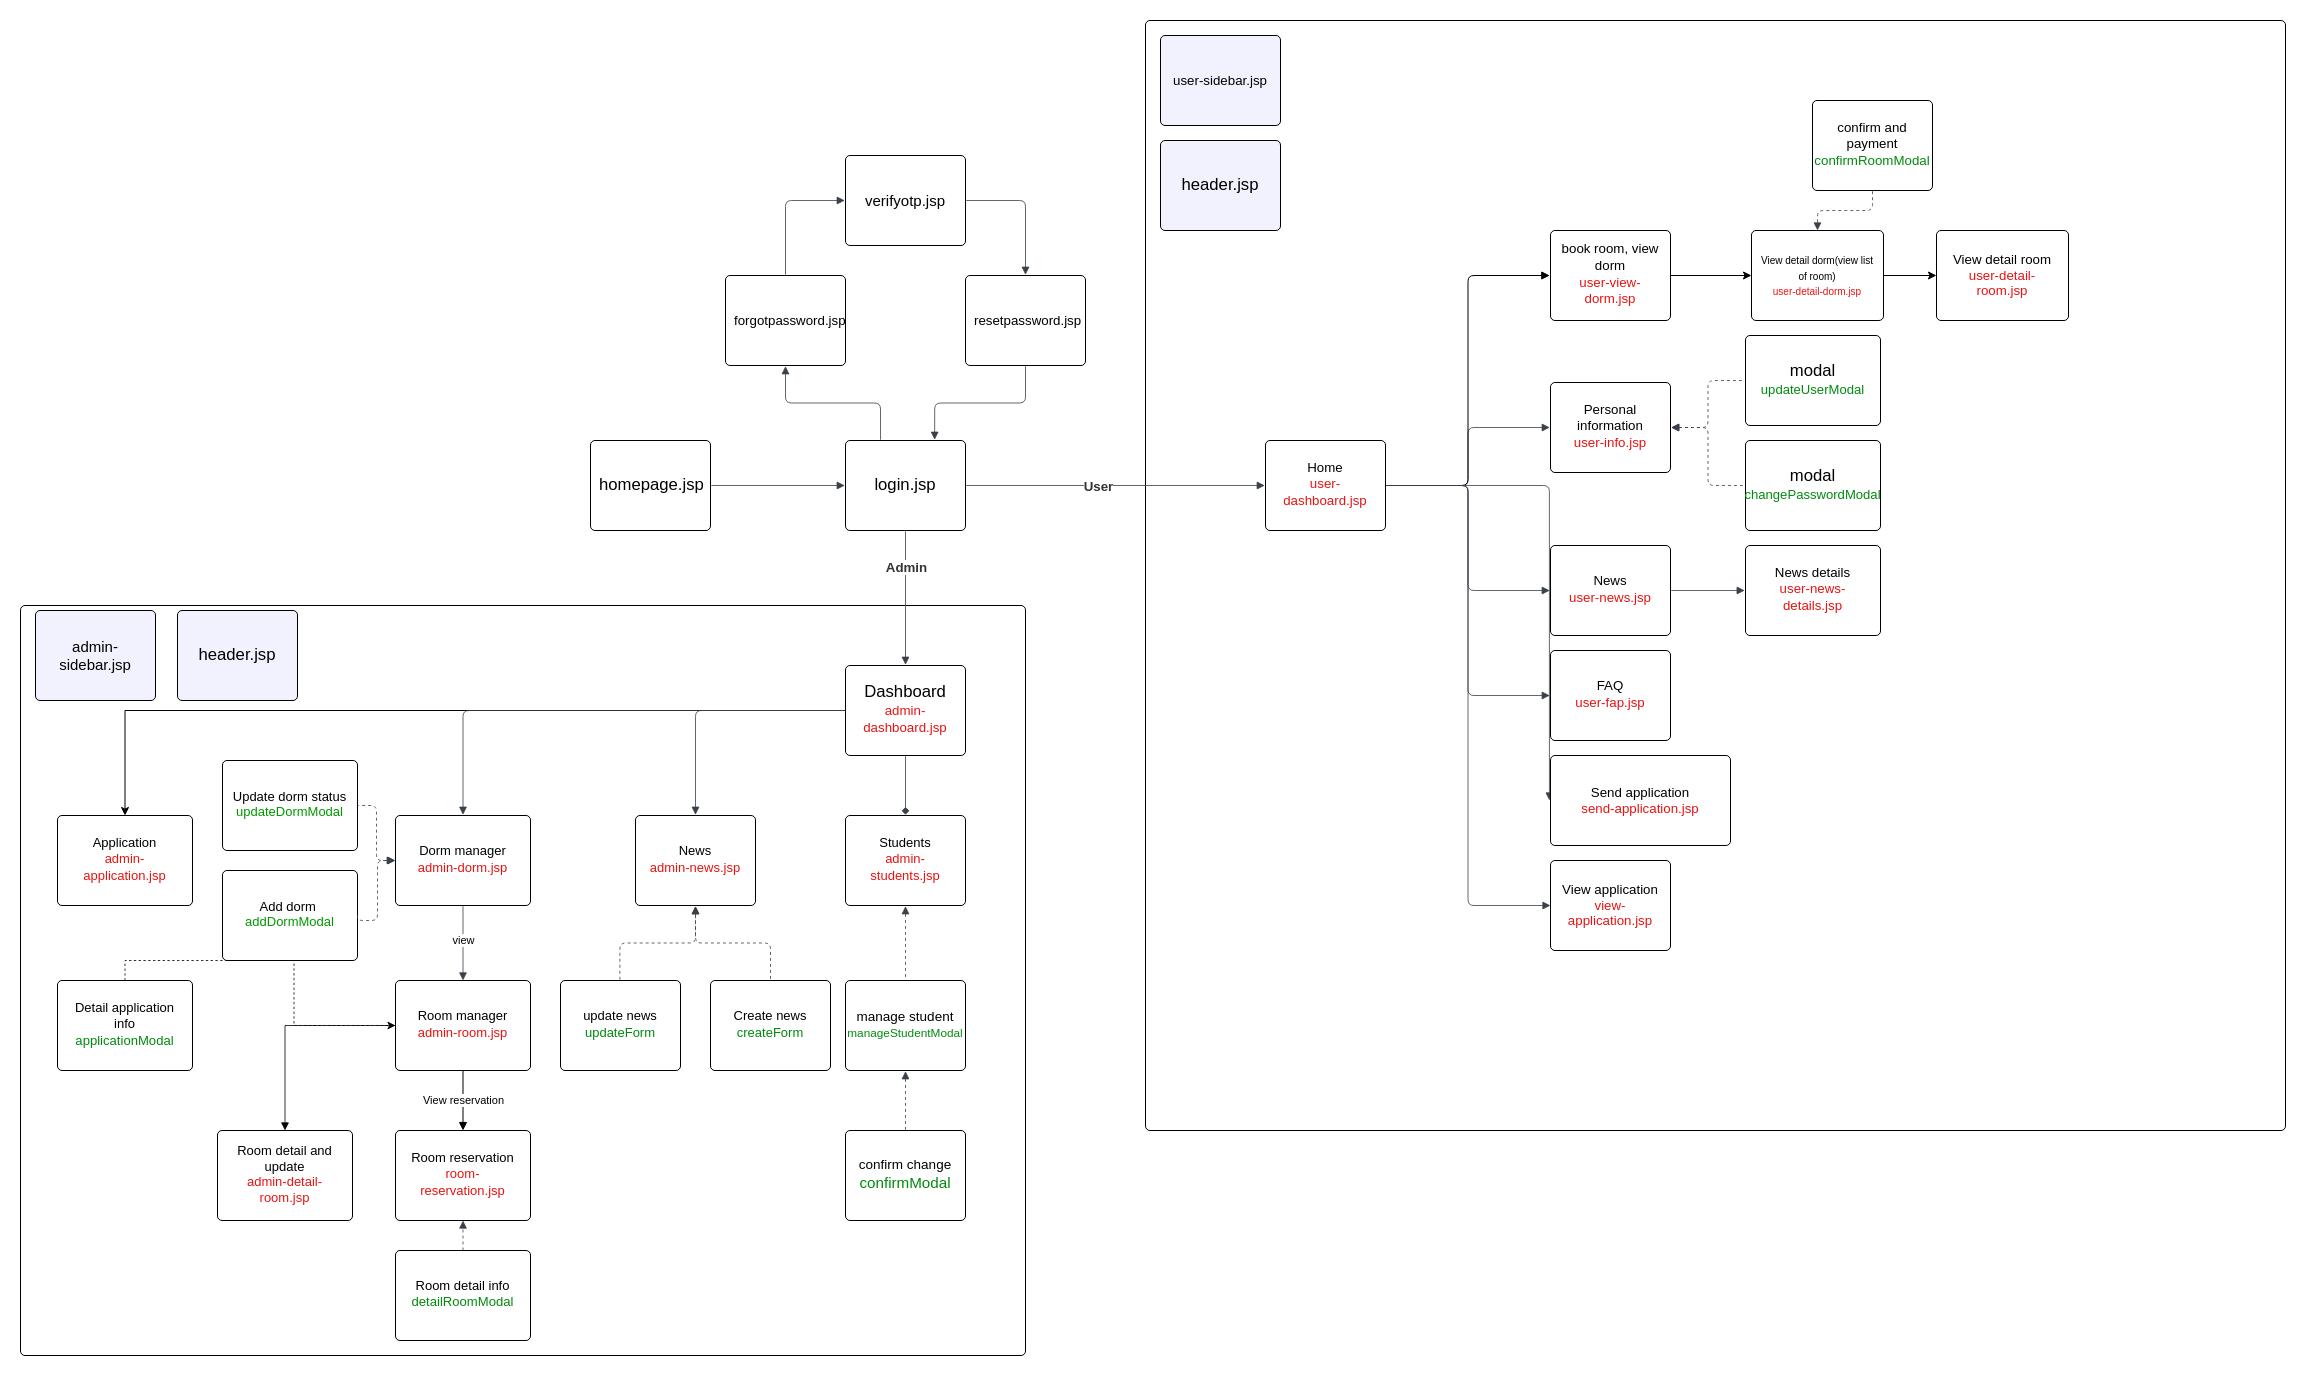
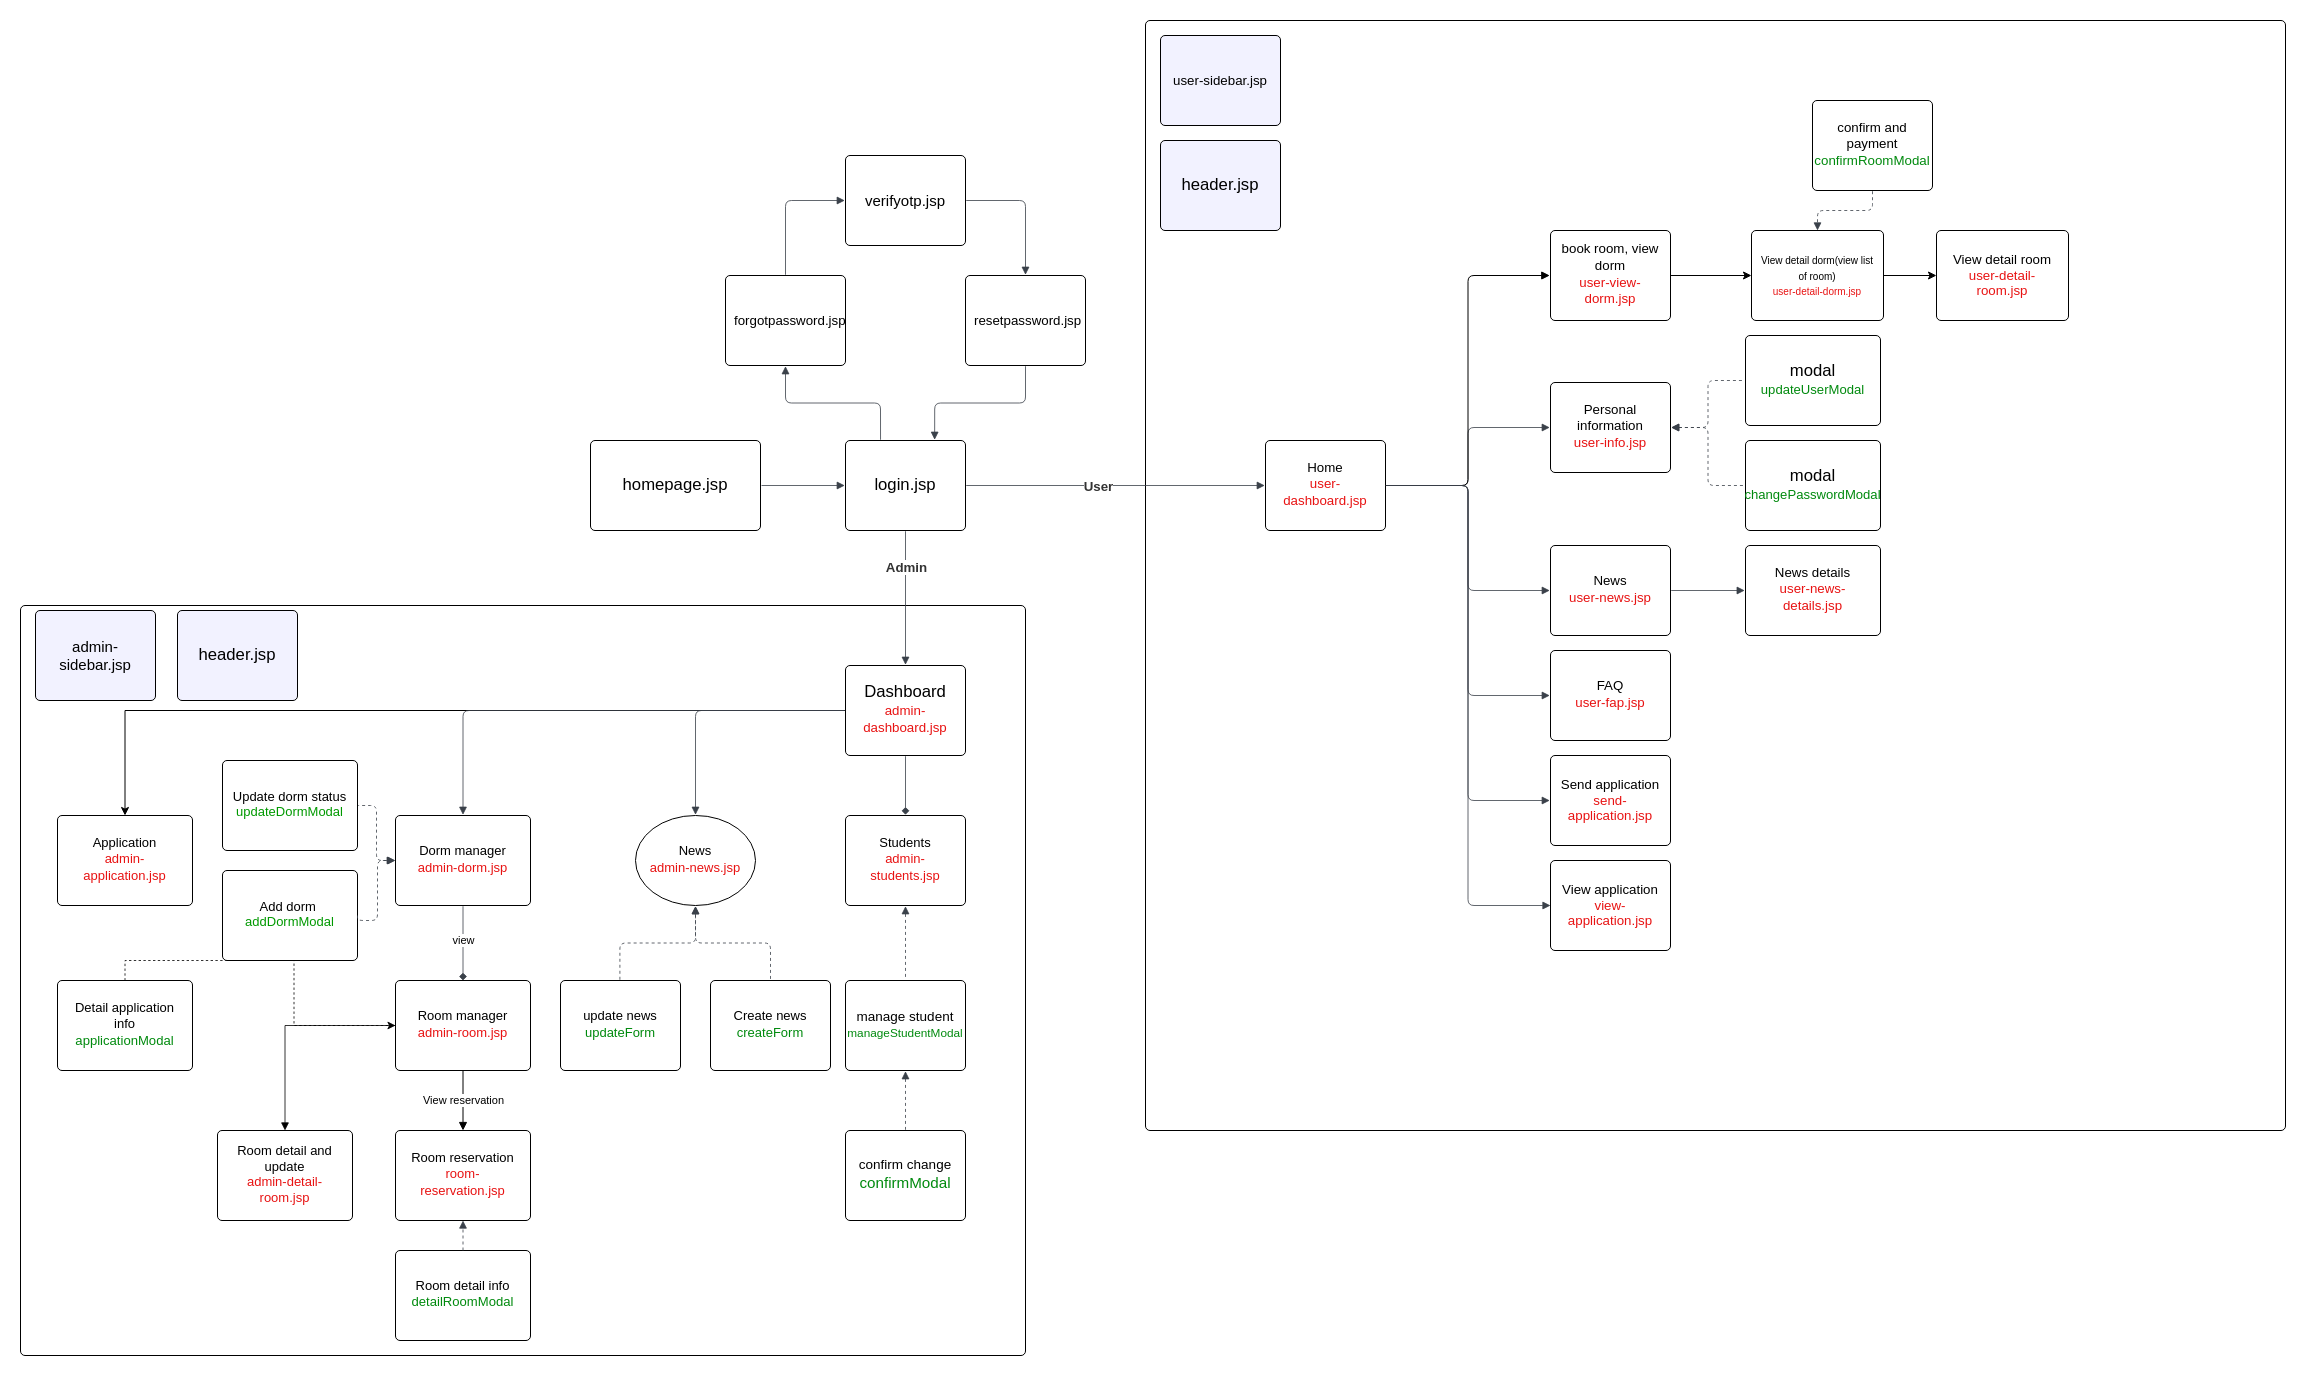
- <mxCell id="30" value="homepage.jsp" style="html=1;overflow=block;blockSpacing=1;whiteSpace=wrap;fontSize=16.7;spacing=9;strokeOpacity=100;rounded=1;absoluteArcSize=1;arcSize=9;strokeWidth=NaN;lucidId=ctWEaFzEN4ej;" parent="1" vertex="1"><mxGeometry x="590" y="440" width="120" height="90" as="geometry" /></mxCell>
+ <mxCell id="30" value="homepage.jsp" style="html=1;overflow=block;blockSpacing=1;whiteSpace=wrap;fontSize=16.7;spacing=9;strokeOpacity=100;rounded=1;absoluteArcSize=1;arcSize=9;strokeWidth=NaN;lucidId=ctWEaFzEN4ej;" parent="1" vertex="1"><mxGeometry x="590" y="440" width="170" height="90" as="geometry" /></mxCell>
- <mxCell id="66" value="Send application&lt;br&gt;&lt;font color=&quot;#e81313&quot;&gt;send-application.jsp&lt;/font&gt;" style="html=1;overflow=block;blockSpacing=1;whiteSpace=wrap;fontSize=13.3;spacing=9;rounded=1;absoluteArcSize=1;arcSize=9;strokeWidth=NaN;lucidId=J56FHannK~1.;" parent="1" vertex="1"><mxGeometry x="1550" y="755" width="180" height="90" as="geometry" /></mxCell>
+ <mxCell id="66" value="Send application&lt;br&gt;&lt;font color=&quot;#e81313&quot;&gt;send-application.jsp&lt;/font&gt;" style="html=1;overflow=block;blockSpacing=1;whiteSpace=wrap;fontSize=13.3;spacing=9;rounded=1;absoluteArcSize=1;arcSize=9;strokeWidth=NaN;lucidId=J56FHannK~1.;" parent="1" vertex="1"><mxGeometry x="1550" y="755" width="120" height="90" as="geometry" /></mxCell>
- <mxCell id="69" value="&lt;div style=&quot;display: flex; justify-content: center; text-align: center; align-items: baseline; font-size: 0; line-height: 1.25;margin-top: -2px;&quot;&gt;&lt;span&gt;&lt;span style=&quot;font-size:13px;&quot;&gt;News&#10;&lt;/span&gt;&lt;span style=&quot;font-size:13px;color:#e81313;&quot;&gt;admin-news.jsp&lt;/span&gt;&lt;/span&gt;&lt;/div&gt;" style="html=1;overflow=block;blockSpacing=1;whiteSpace=wrap;fontSize=13;spacing=9;rounded=1;absoluteArcSize=1;arcSize=9;strokeWidth=NaN;lucidId=cwMGQsMEseEb;" parent="1" vertex="1"><mxGeometry x="635" y="815" width="120" height="90" as="geometry" /></mxCell>
+ <mxCell id="69" value="&lt;div style=&quot;display: flex; justify-content: center; text-align: center; align-items: baseline; font-size: 0; line-height: 1.25;margin-top: -2px;&quot;&gt;&lt;span&gt;&lt;span style=&quot;font-size:13px;&quot;&gt;News&#10;&lt;/span&gt;&lt;span style=&quot;font-size:13px;color:#e81313;&quot;&gt;admin-news.jsp&lt;/span&gt;&lt;/span&gt;&lt;/div&gt;" style="ellipse;html=1;overflow=block;blockSpacing=1;whiteSpace=wrap;fontSize=13;spacing=9;absoluteArcSize=1;arcSize=9;strokeWidth=NaN;lucidId=cwMGQsMEseEb;" parent="1" vertex="1"><mxGeometry x="635" y="815" width="120" height="90" as="geometry" /></mxCell>
- <mxCell id="73" value="" style="html=1;jettySize=18;whiteSpace=wrap;fontSize=13;strokeColor=#3a414a;strokeOpacity=100;strokeWidth=0.8;rounded=1;arcSize=12;edgeStyle=orthogonalEdgeStyle;startArrow=none;endArrow=block;endFill=1;exitX=0.5;exitY=1.008;exitPerimeter=0;lucidId=~jlH3HgnNW0K;" parent="1" source="72" target="21" edge="1"><mxGeometry width="100" height="100" relative="1" as="geometry"><Array as="points" /></mxGeometry></mxCell>
+ <mxCell id="73" value="" style="html=1;jettySize=18;whiteSpace=wrap;fontSize=13;strokeColor=#3a414a;strokeOpacity=100;strokeWidth=0.8;rounded=1;arcSize=12;edgeStyle=orthogonalEdgeStyle;startArrow=none;endArrow=diamond;endFill=1;exitX=0.5;exitY=1.008;exitPerimeter=0;lucidId=~jlH3HgnNW0K;" parent="1" source="72" target="21" edge="1"><mxGeometry width="100" height="100" relative="1" as="geometry"><Array as="points" /></mxGeometry></mxCell>
